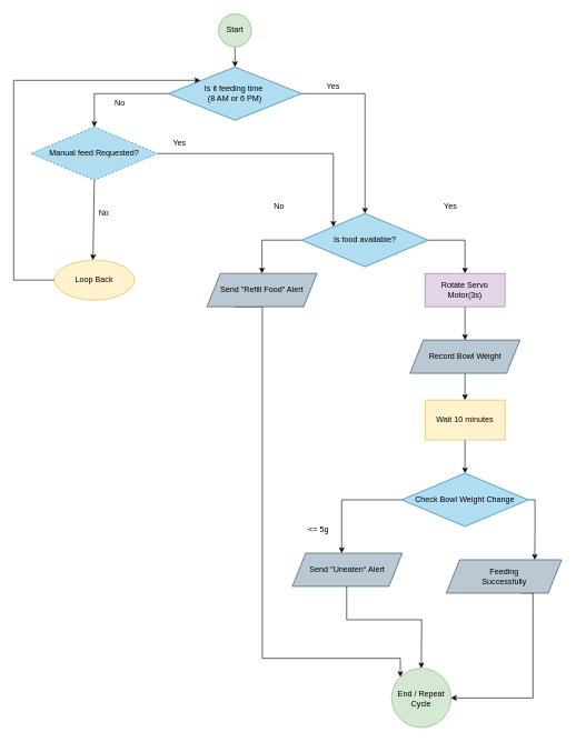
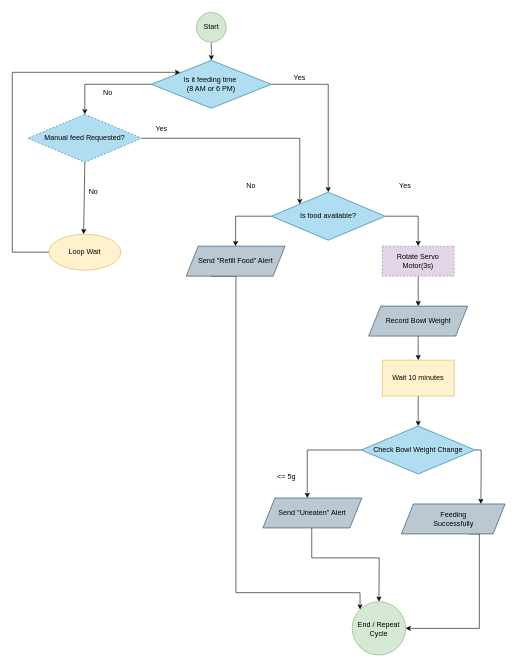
- <mxCell id="31" value="Loop Back" style="ellipse;whiteSpace=wrap;html=1;fillColor=#fff2cc;strokeColor=#d6b656;" vertex="1" parent="1"><mxGeometry x="81" y="390" width="120" height="60" as="geometry" /></mxCell>
+ <mxCell id="31" value="Loop Wait" style="ellipse;whiteSpace=wrap;html=1;fillColor=#fff2cc;strokeColor=#d6b656;" vertex="1" parent="1"><mxGeometry x="81" y="390" width="120" height="60" as="geometry" /></mxCell>
- <mxCell id="21" value="Rotate Servo Motor(3s)" style="rounded=0;whiteSpace=wrap;html=1;fillColor=#e1d5e7;strokeColor=#9673a6;" vertex="1" parent="1"><mxGeometry x="637" y="410" width="120" height="50" as="geometry" /></mxCell>
+ <mxCell id="21" value="Rotate Servo Motor(3s)" style="rounded=0;whiteSpace=wrap;html=1;fillColor=#e1d5e7;strokeColor=#9673a6;dashed=1;" vertex="1" parent="1"><mxGeometry x="637" y="410" width="120" height="50" as="geometry" /></mxCell>
